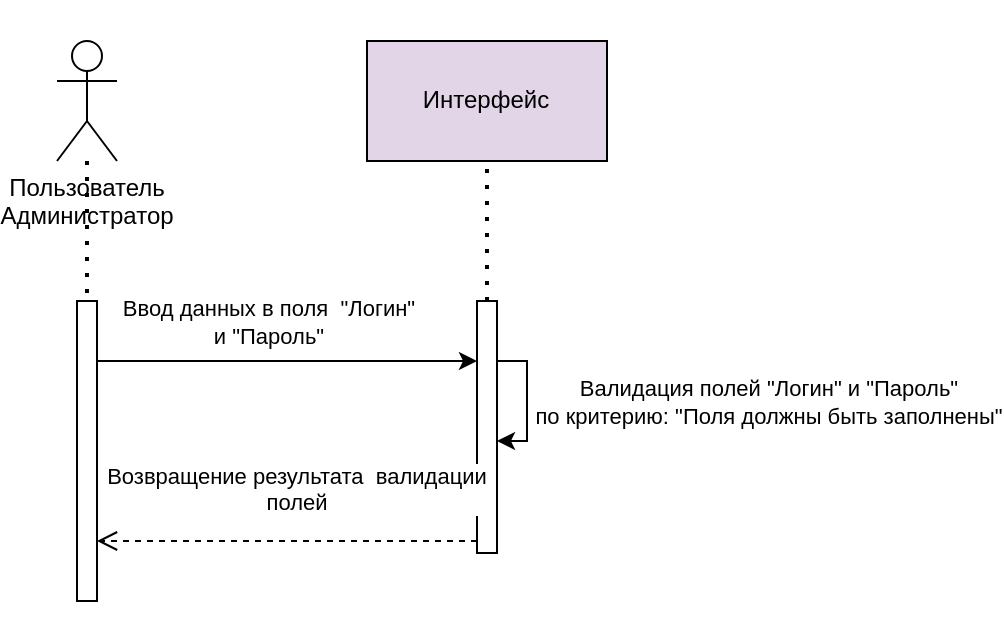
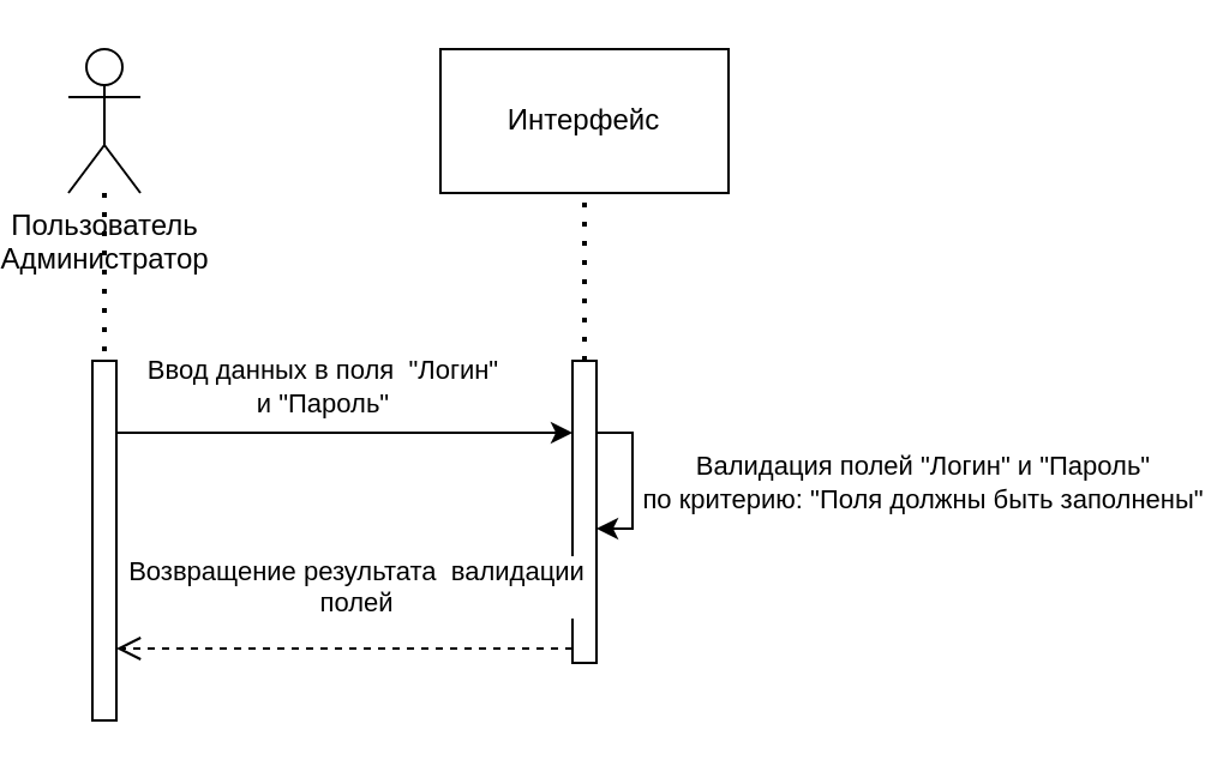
- <mxCell id="3" value="Интерфейс" style="rounded=0;whiteSpace=wrap;html=1;fillColor=#e1d5e7;" vertex="1" parent="1"><mxGeometry x="175" y="20" width="120" height="60" as="geometry" /></mxCell>
+ <mxCell id="3" value="Интерфейс" style="rounded=0;whiteSpace=wrap;html=1;" vertex="1" parent="1"><mxGeometry x="175" y="20" width="120" height="60" as="geometry" /></mxCell>
